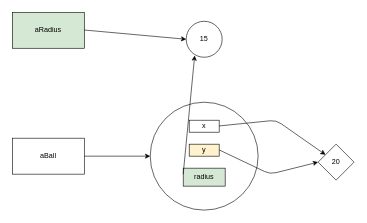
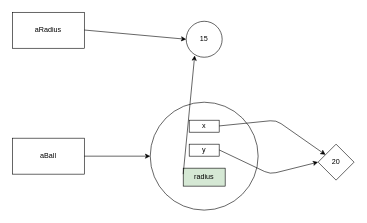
- <mxCell id="2" value="aRadius" style="rounded=0;whiteSpace=wrap;html=1;fillColor=#d5e8d4;" vertex="1" parent="1"><mxGeometry x="20" y="20" width="120" height="60" as="geometry" /></mxCell>
+ <mxCell id="2" value="aRadius" style="rounded=0;whiteSpace=wrap;html=1;" vertex="1" parent="1"><mxGeometry x="20" y="20" width="120" height="60" as="geometry" /></mxCell>
- <mxCell id="6" value="y" style="rounded=0;whiteSpace=wrap;html=1;fillColor=#fff2cc;" vertex="1" parent="1"><mxGeometry x="315" y="240" width="50" height="20" as="geometry" /></mxCell>
+ <mxCell id="6" value="y" style="rounded=0;whiteSpace=wrap;html=1;" vertex="1" parent="1"><mxGeometry x="315" y="240" width="50" height="20" as="geometry" /></mxCell>
